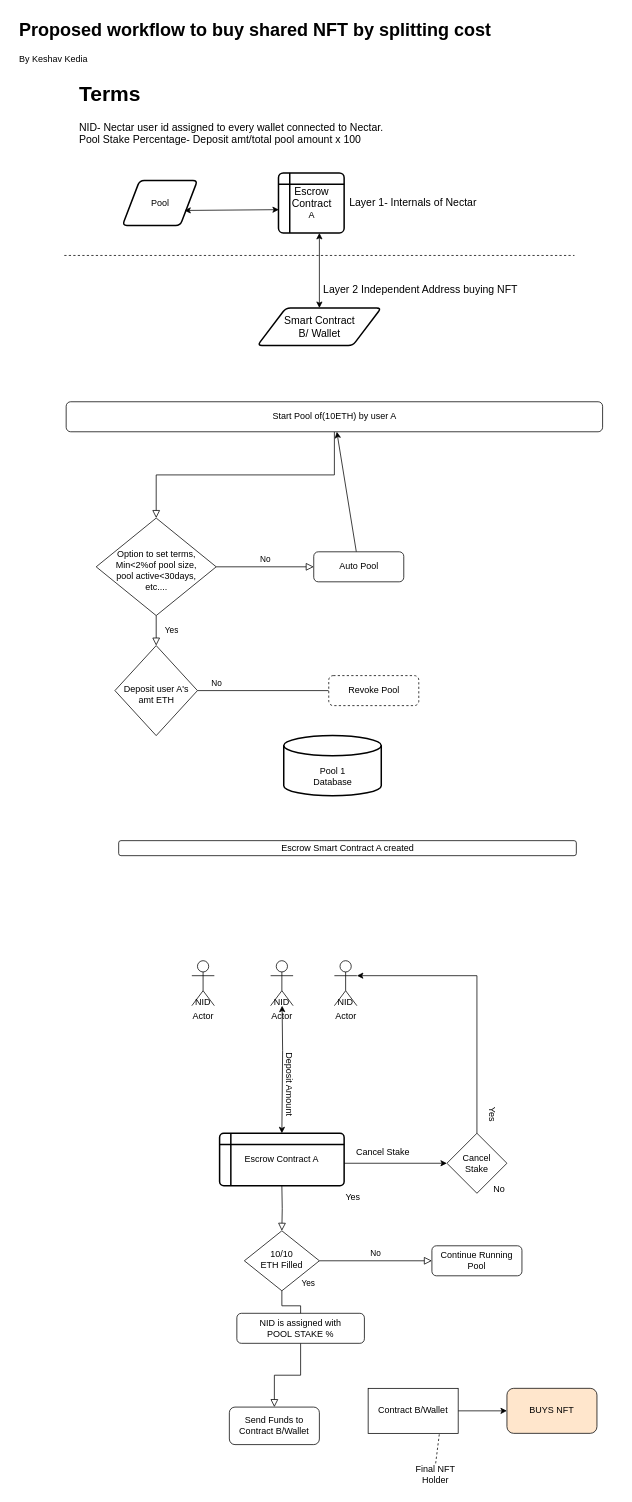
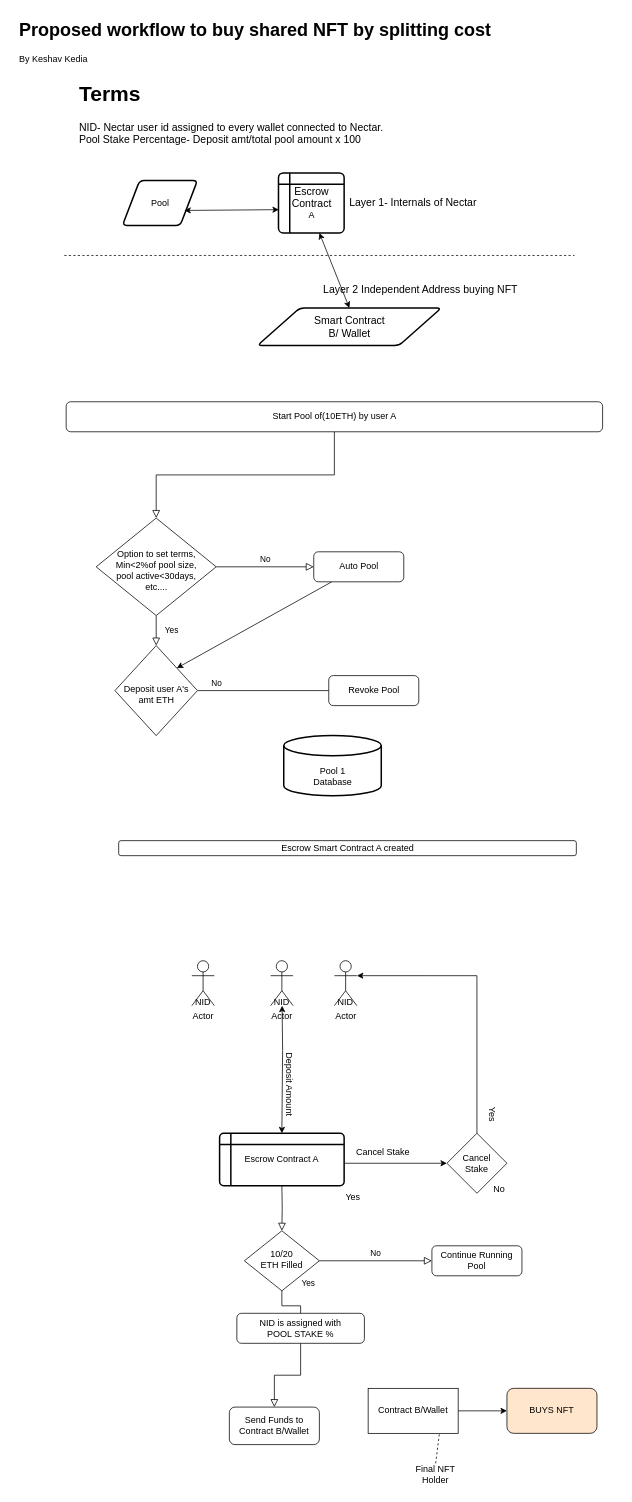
- <mxCell id="43" value="&lt;div&gt;Smart Contract &lt;br&gt;&lt;/div&gt;&lt;div&gt;B/ Wallet&lt;br&gt;&lt;/div&gt;" style="shape=parallelogram;html=1;strokeWidth=2;perimeter=parallelogramPerimeter;whiteSpace=wrap;rounded=1;arcSize=12;size=0.23;fontSize=14;" parent="1" vertex="1"><mxGeometry x="342.5" y="410" width="165" height="50" as="geometry" /></mxCell>
+ <mxCell id="43" value="&lt;div&gt;Smart Contract &lt;br&gt;&lt;/div&gt;&lt;div&gt;B/ Wallet&lt;br&gt;&lt;/div&gt;" style="shape=parallelogram;html=1;strokeWidth=2;perimeter=parallelogramPerimeter;whiteSpace=wrap;rounded=1;arcSize=12;size=0.23;fontSize=14;" parent="1" vertex="1"><mxGeometry x="342.5" y="410" width="245" height="50" as="geometry" /></mxCell>
- <mxCell id="34" style="edgeStyle=none;rounded=0;orthogonalLoop=1;jettySize=auto;html=1;" parent="1" source="35" target="30" edge="1"><mxGeometry relative="1" as="geometry" /></mxCell>
+ <mxCell id="34" style="edgeStyle=none;rounded=0;orthogonalLoop=1;jettySize=auto;html=1;entryX=1;entryY=0;entryDx=0;entryDy=0;" parent="1" source="35" target="37" edge="1"><mxGeometry relative="1" as="geometry" /></mxCell>
- <mxCell id="38" value="Revoke Pool" style="rounded=1;whiteSpace=wrap;html=1;fontSize=12;glass=0;strokeWidth=1;shadow=0;dashed=1;" parent="1" vertex="1"><mxGeometry x="437.5" y="900" width="120" height="40" as="geometry" /></mxCell>
+ <mxCell id="38" value="Revoke Pool" style="rounded=1;whiteSpace=wrap;html=1;fontSize=12;glass=0;strokeWidth=1;shadow=0;" parent="1" vertex="1"><mxGeometry x="437.5" y="900" width="120" height="40" as="geometry" /></mxCell>
- <mxCell id="5" value="&lt;div&gt;10/10&lt;/div&gt;&lt;div&gt;ETH Filled&lt;br&gt;&lt;/div&gt;" style="rhombus;whiteSpace=wrap;html=1;shadow=0;fontFamily=Helvetica;fontSize=12;align=center;strokeWidth=1;spacing=6;spacingTop=-4;" parent="1" vertex="1"><mxGeometry x="325" y="1640" width="100" height="80" as="geometry" /></mxCell>
+ <mxCell id="5" value="&lt;div&gt;10/20&lt;/div&gt;&lt;div&gt;ETH Filled&lt;br&gt;&lt;/div&gt;" style="rhombus;whiteSpace=wrap;html=1;shadow=0;fontFamily=Helvetica;fontSize=12;align=center;strokeWidth=1;spacing=6;spacingTop=-4;" parent="1" vertex="1"><mxGeometry x="325" y="1640" width="100" height="80" as="geometry" /></mxCell>
